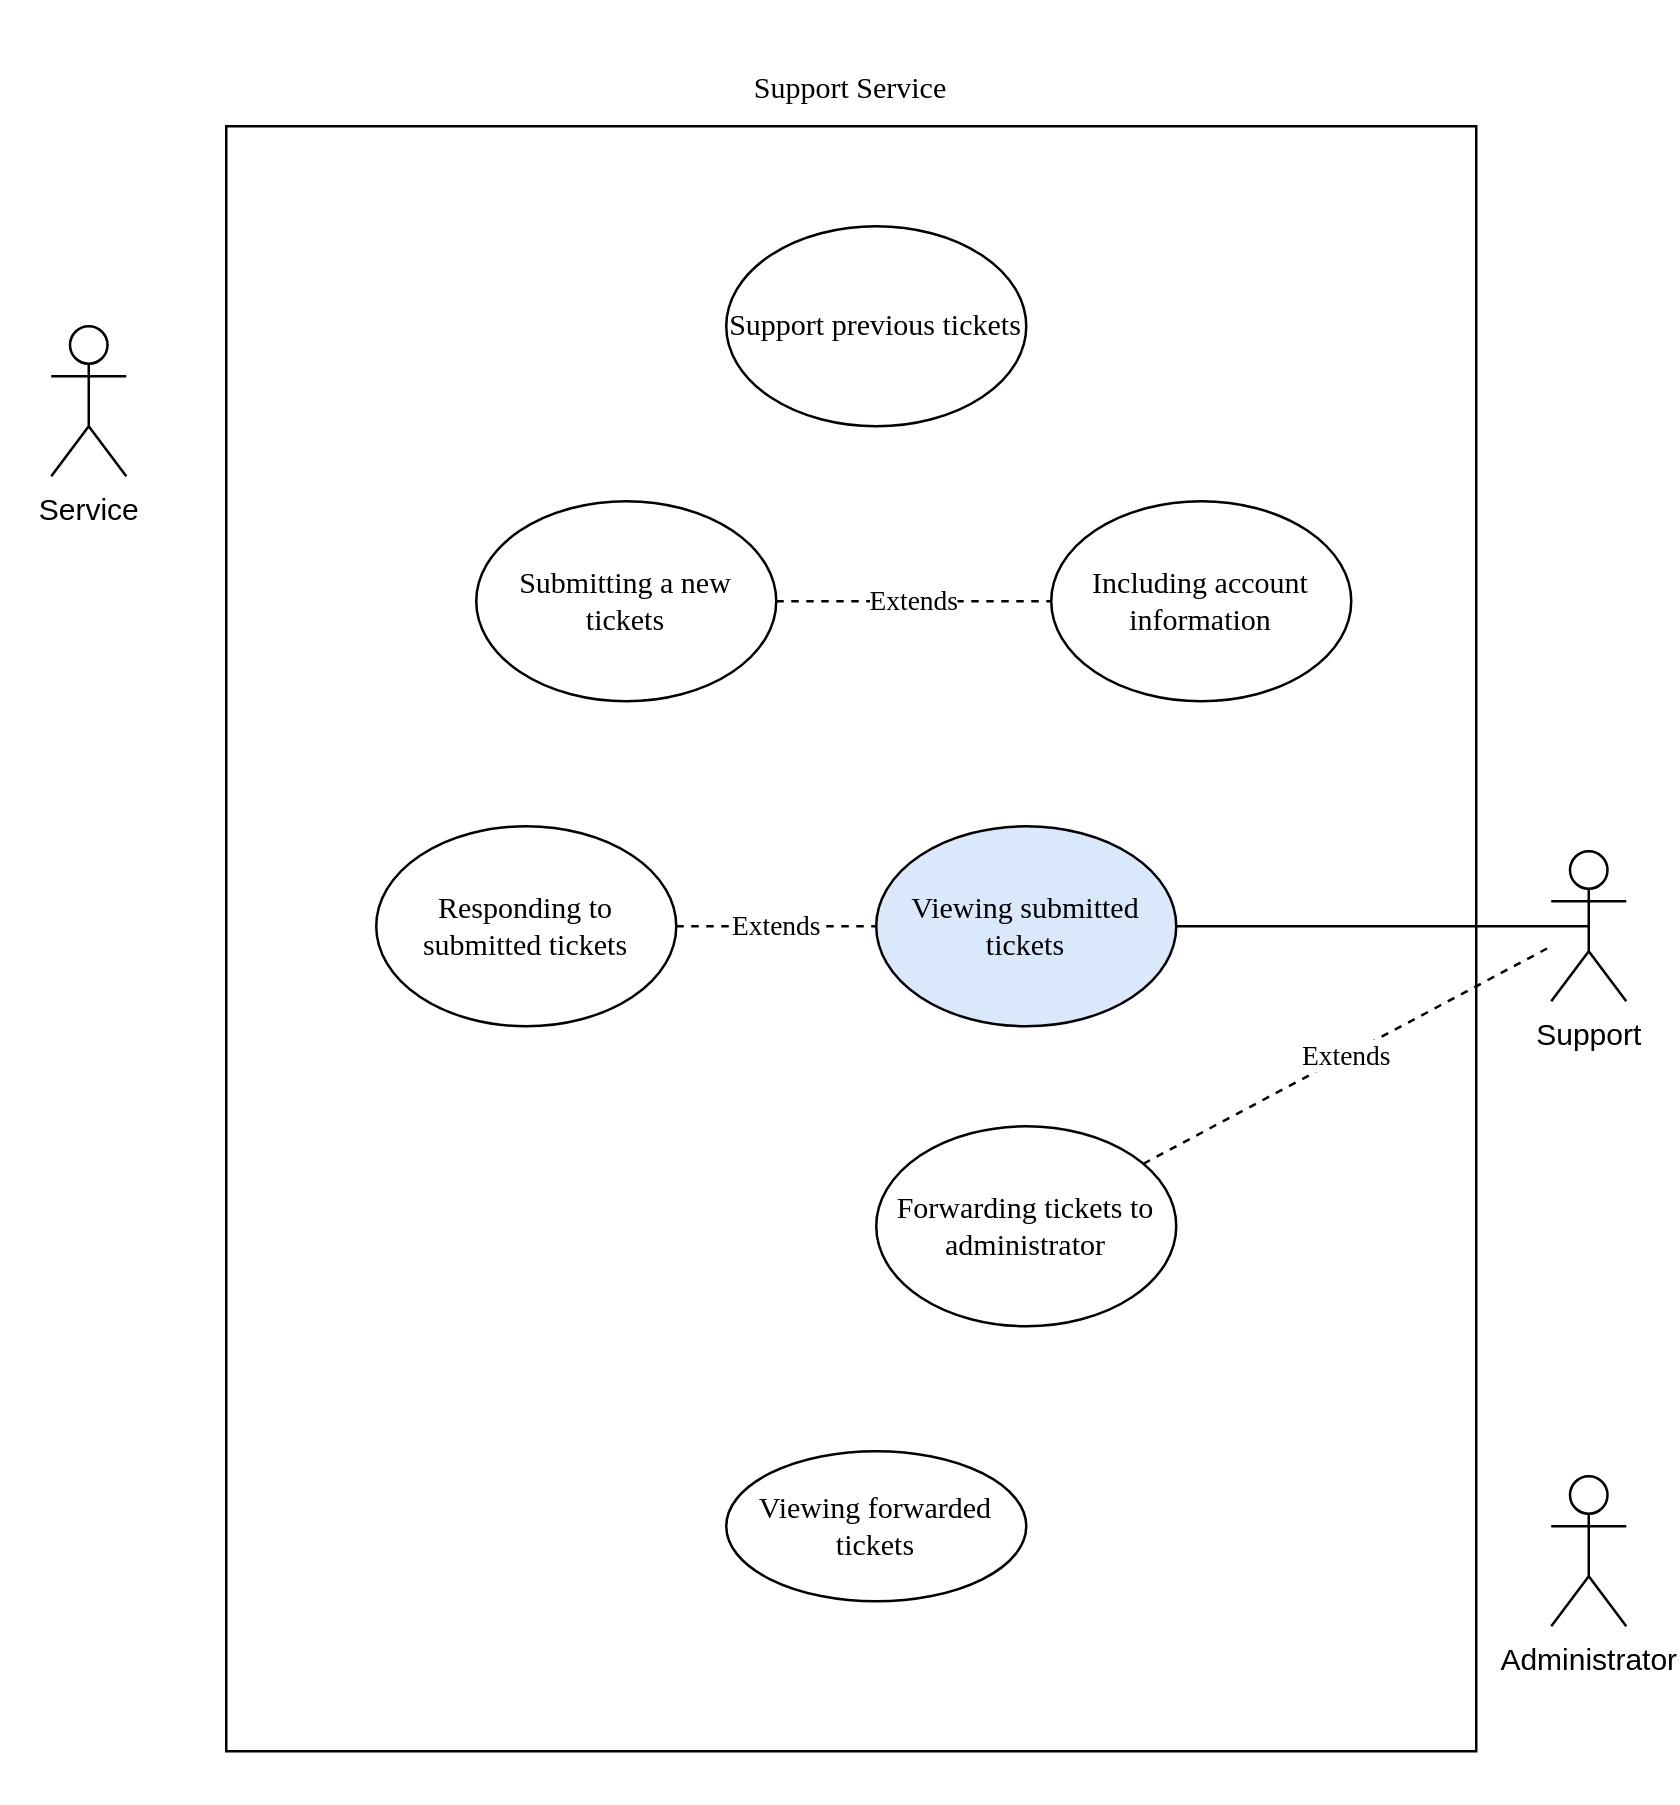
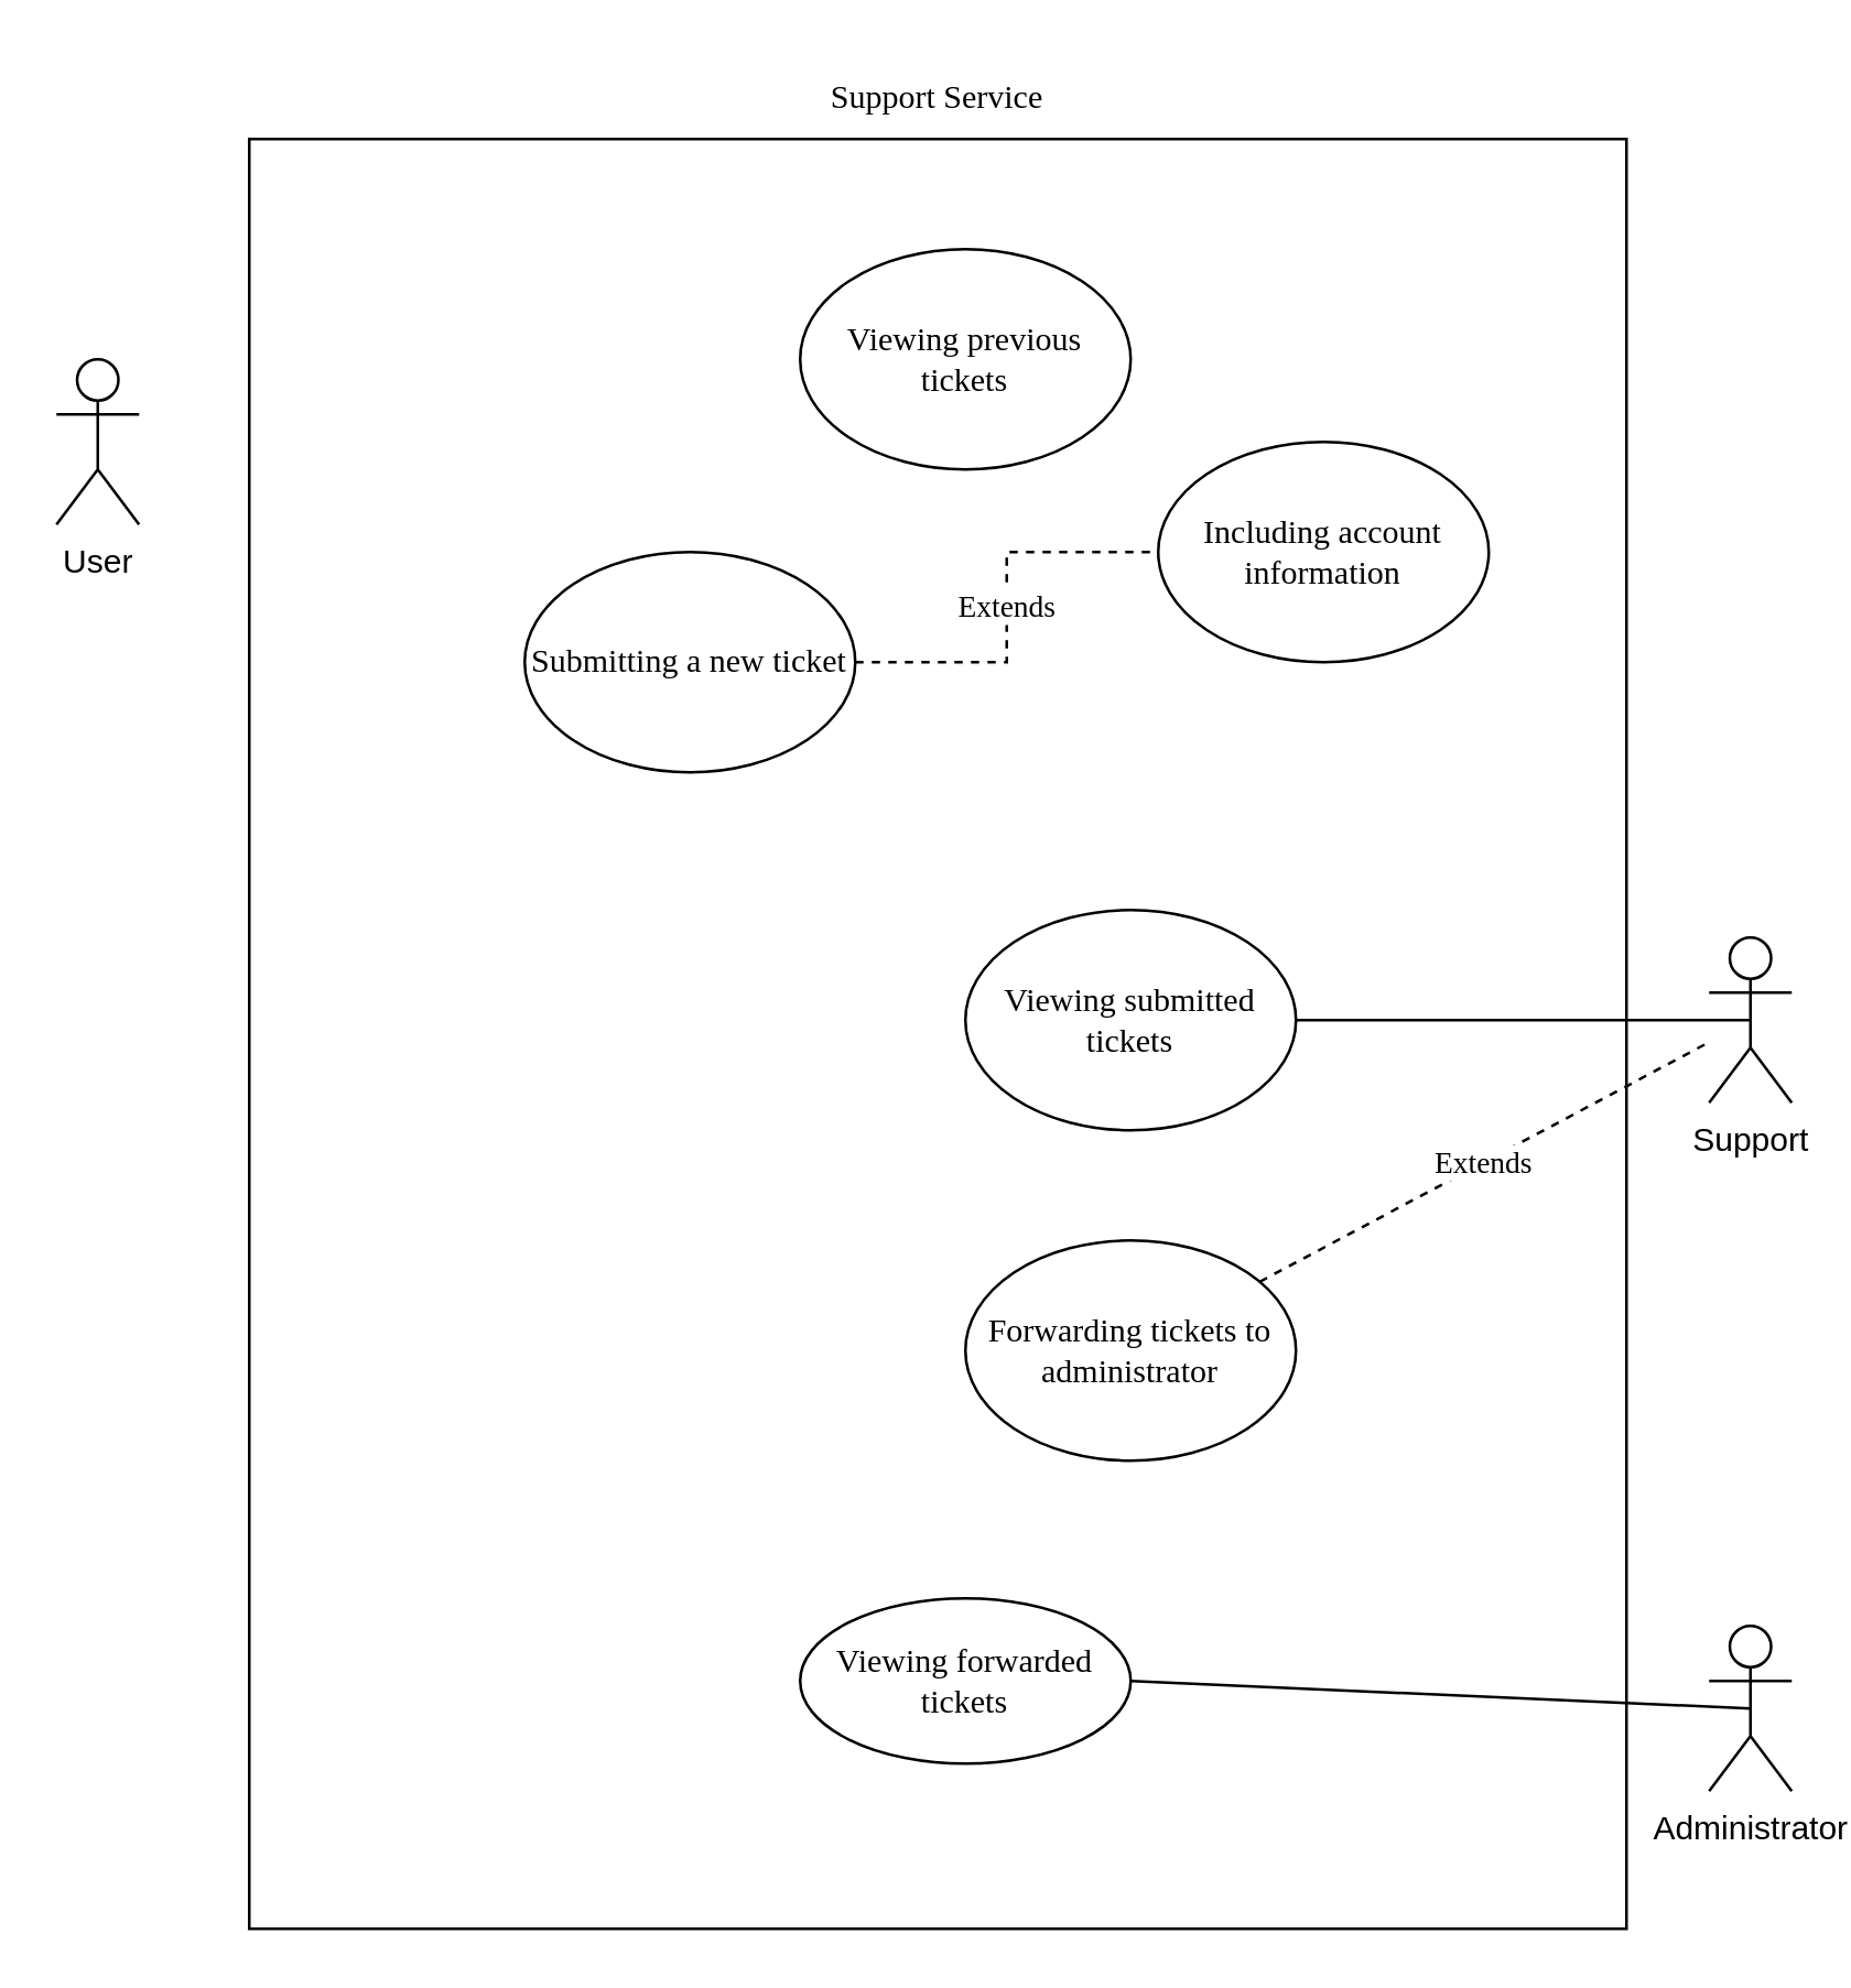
- <mxCell id="9" value="Support previous tickets" style="ellipse;whiteSpace=wrap;html=1;fontFamily=Georgia;" vertex="1" parent="1"><mxGeometry x="290" y="90" width="120" height="80" as="geometry" /></mxCell>
+ <mxCell id="9" value="Viewing previous tickets" style="ellipse;whiteSpace=wrap;html=1;fontFamily=Georgia;" vertex="1" parent="1"><mxGeometry x="290" y="90" width="120" height="80" as="geometry" /></mxCell>
- <mxCell id="4" value="Service" style="shape=umlActor;verticalLabelPosition=bottom;verticalAlign=top;html=1;outlineConnect=0;" vertex="1" parent="1"><mxGeometry x="20" y="130" width="30" height="60" as="geometry" /></mxCell>
+ <mxCell id="4" value="User" style="shape=umlActor;verticalLabelPosition=bottom;verticalAlign=top;html=1;outlineConnect=0;" vertex="1" parent="1"><mxGeometry x="20" y="130" width="30" height="60" as="geometry" /></mxCell>
- <mxCell id="11" value="Submitting a new tickets" style="ellipse;whiteSpace=wrap;html=1;fontFamily=Georgia;" vertex="1" parent="1"><mxGeometry x="190" y="200" width="120" height="80" as="geometry" /></mxCell>
+ <mxCell id="11" value="Submitting a new ticket" style="ellipse;whiteSpace=wrap;html=1;fontFamily=Georgia;" vertex="1" parent="1"><mxGeometry x="190" y="200" width="120" height="80" as="geometry" /></mxCell>
- <mxCell id="12" value="Including account information" style="ellipse;whiteSpace=wrap;html=1;fontFamily=Georgia;" vertex="1" parent="1"><mxGeometry x="420" y="200" width="120" height="80" as="geometry" /></mxCell>
+ <mxCell id="12" value="Including account information" style="ellipse;whiteSpace=wrap;html=1;fontFamily=Georgia;" vertex="1" parent="1"><mxGeometry x="420" y="160" width="120" height="80" as="geometry" /></mxCell>
- <mxCell id="15" value="Responding to submitted tickets" style="ellipse;whiteSpace=wrap;html=1;fontFamily=Georgia;" vertex="1" parent="1"><mxGeometry x="150" y="330" width="120" height="80" as="geometry" /></mxCell>
- <mxCell id="14" value="Extends" style="edgeStyle=none;rounded=0;orthogonalLoop=1;jettySize=auto;html=1;dashed=1;fontFamily=Georgia;endArrow=none;endFill=0;" edge="1" parent="1" source="15" target="13"><mxGeometry relative="1" as="geometry" /></mxCell>
- <mxCell id="13" value="Viewing submitted tickets" style="ellipse;whiteSpace=wrap;html=1;fontFamily=Georgia;fillColor=#dae8fc;" vertex="1" parent="1"><mxGeometry x="350" y="330" width="120" height="80" as="geometry" /></mxCell>
+ <mxCell id="13" value="Viewing submitted tickets" style="ellipse;whiteSpace=wrap;html=1;fontFamily=Georgia;" vertex="1" parent="1"><mxGeometry x="350" y="330" width="120" height="80" as="geometry" /></mxCell>
+ <mxCell id="7" style="edgeStyle=none;rounded=0;orthogonalLoop=1;jettySize=auto;html=1;exitX=0.5;exitY=0.5;exitDx=0;exitDy=0;exitPerimeter=0;entryX=1;entryY=0.5;entryDx=0;entryDy=0;fontFamily=Georgia;endArrow=none;endFill=0;" edge="1" parent="1" source="8" target="18"><mxGeometry relative="1" as="geometry" /></mxCell>
